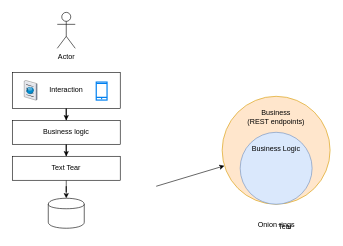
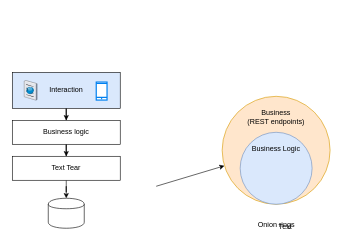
- <mxCell id="11" value="Actor" style="shape=umlActor;verticalLabelPosition=bottom;labelBackgroundColor=#ffffff;verticalAlign=top;html=1;outlineConnect=0;" vertex="1" parent="1"><mxGeometry x="95" y="20" width="30" height="60" as="geometry" /></mxCell>
- <mxCell id="5" value="Interaction" style="rounded=0;whiteSpace=wrap;html=1;" vertex="1" parent="1"><mxGeometry x="20" y="120" width="180" height="60" as="geometry" /></mxCell>
+ <mxCell id="5" value="Interaction" style="rounded=0;whiteSpace=wrap;html=1;fillColor=#dae8fc;" vertex="1" parent="1"><mxGeometry x="20" y="120" width="180" height="60" as="geometry" /></mxCell>
- <mxCell id="15" value="Tear" style="text;html=1;align=center;verticalAlign=middle;resizable=0;points=[];autosize=1;" vertex="1" parent="14"><mxGeometry x="35" y="8" width="40" height="20" as="geometry" /></mxCell>
+ <mxCell id="15" value="Text" style="text;html=1;align=center;verticalAlign=middle;resizable=0;points=[];autosize=1;" vertex="1" parent="14"><mxGeometry x="35" y="8" width="40" height="20" as="geometry" /></mxCell>
